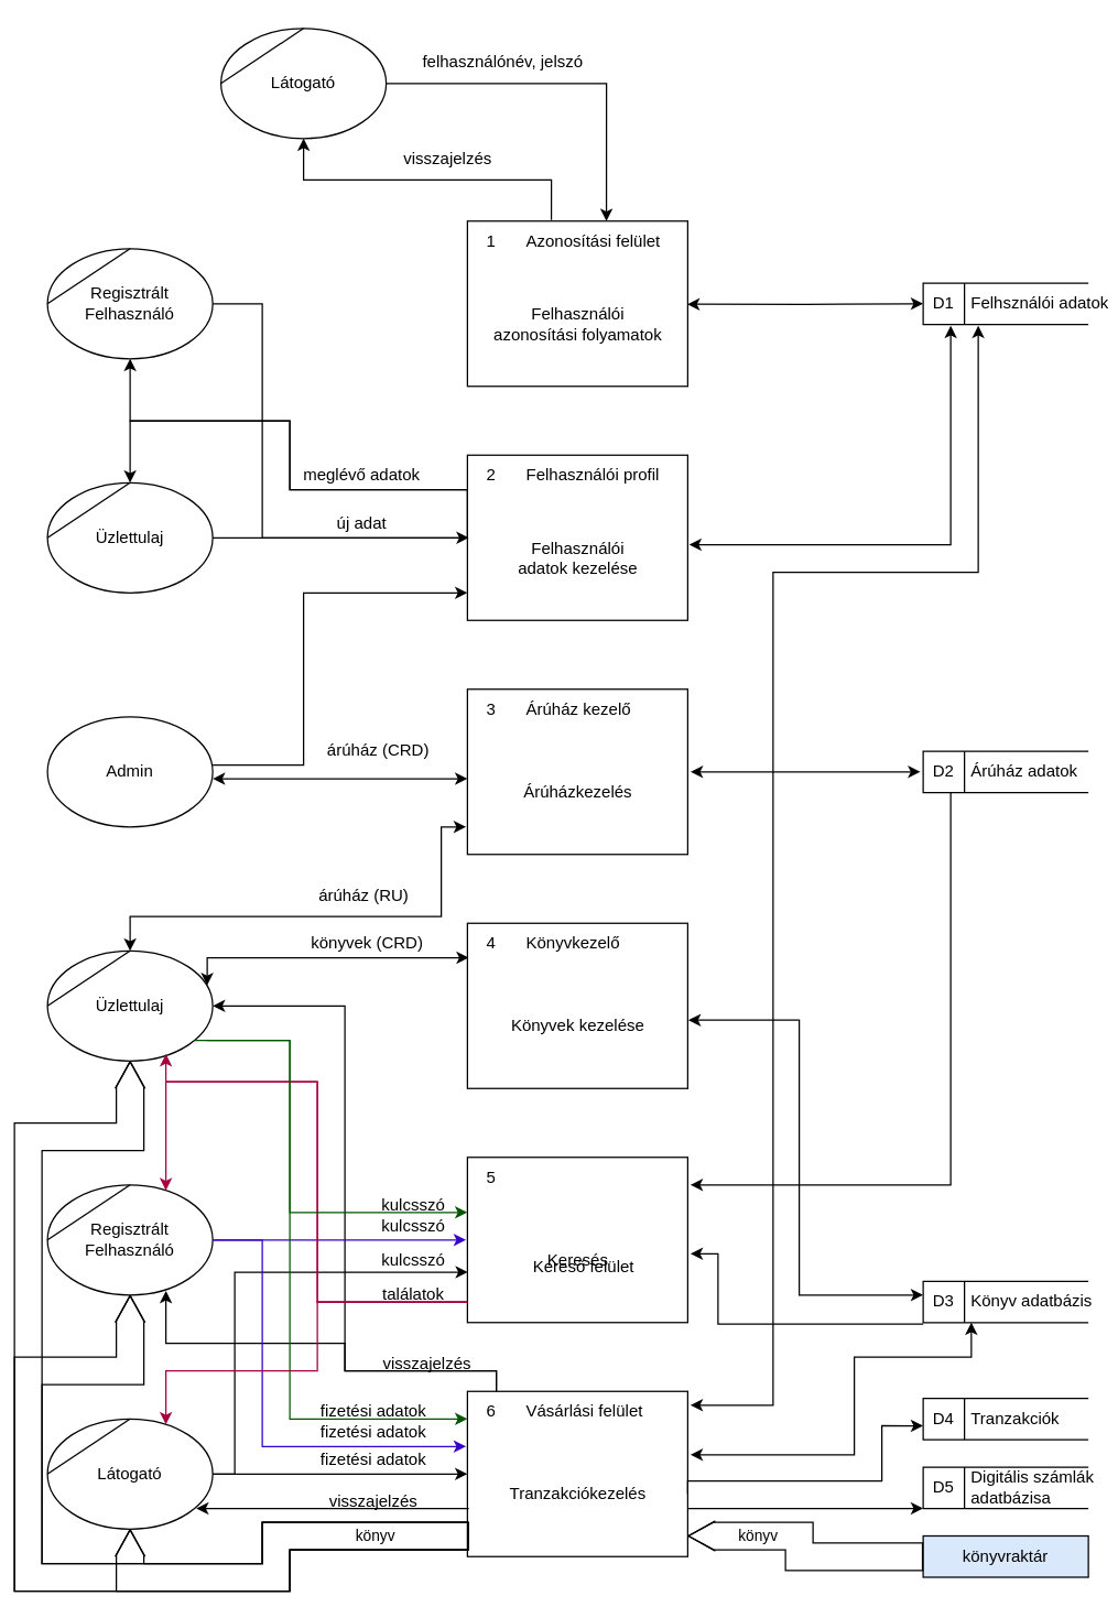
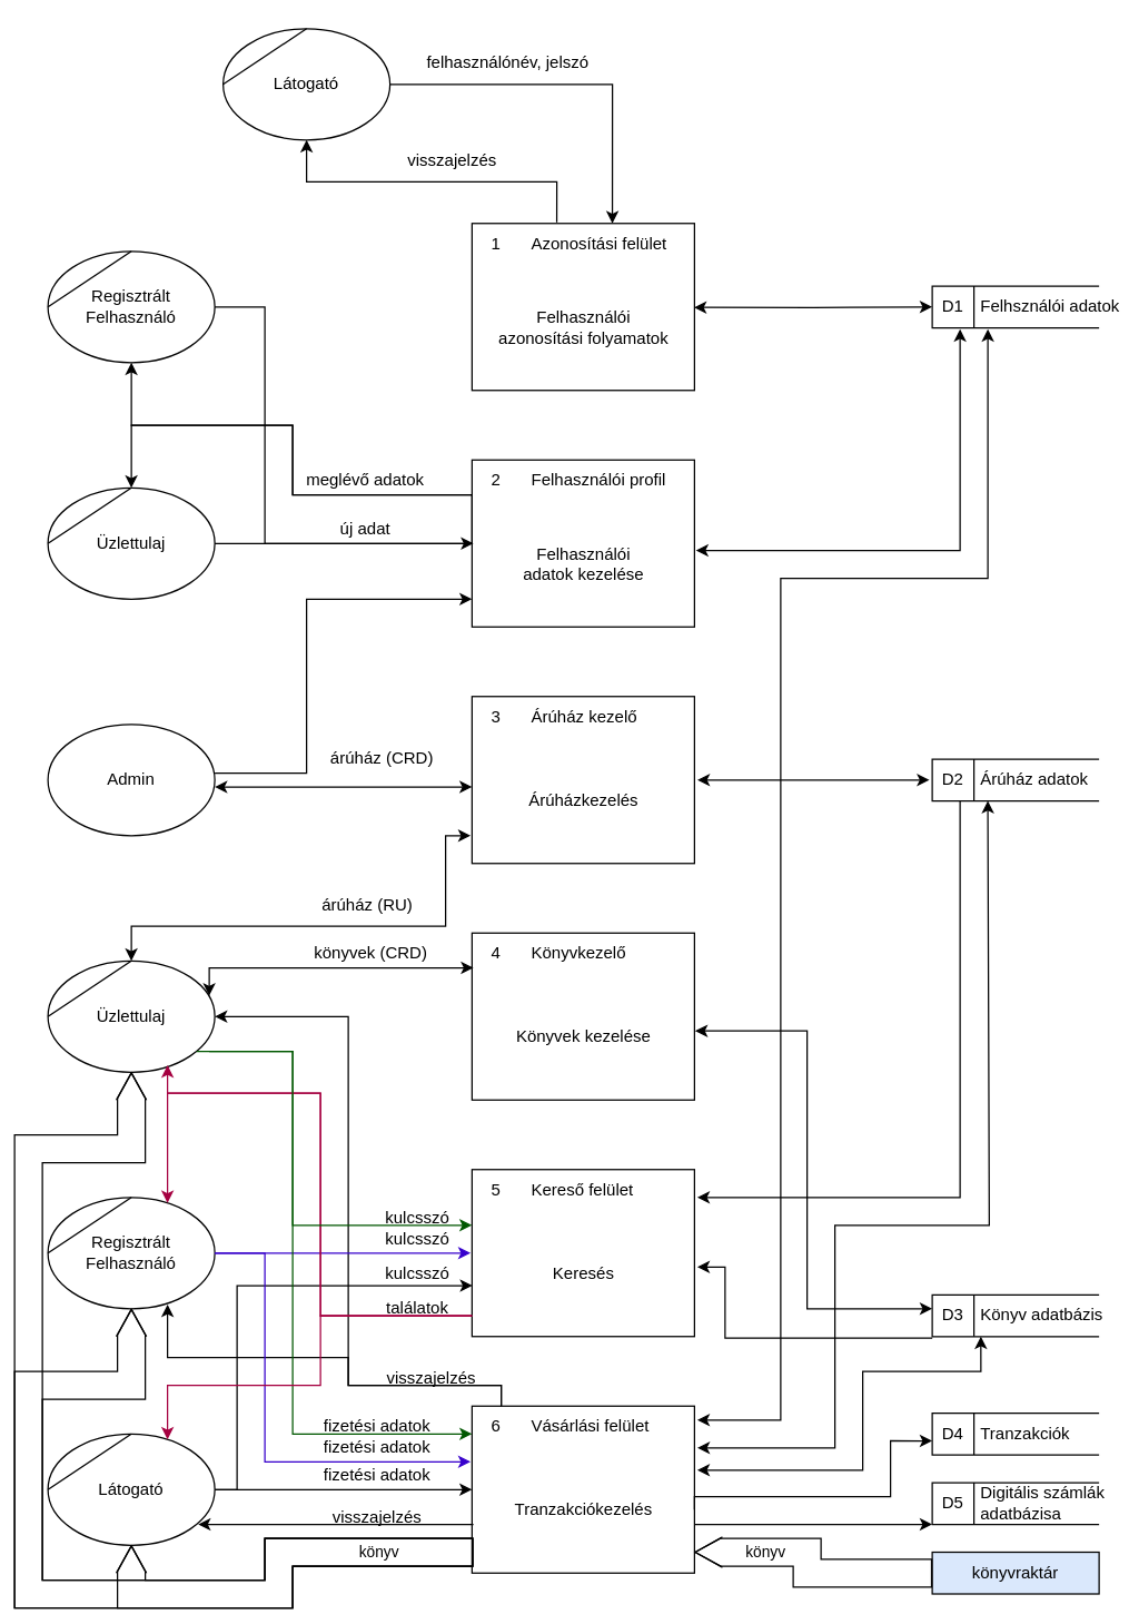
+ <mxCell id="24" value="" style="endArrow=classic;startArrow=classic;html=1;rounded=0;exitX=1.013;exitY=0.25;exitDx=0;exitDy=0;exitPerimeter=0;entryX=0.333;entryY=1;entryDx=0;entryDy=0;entryPerimeter=0;" parent="1" source="4" target="18" edge="1"><mxGeometry width="50" height="50" relative="1" as="geometry"><mxPoint x="611" y="920" as="sourcePoint" /><mxPoint x="710" y="595" as="targetPoint" /><Array as="points"><mxPoint x="600" y="1040" /><mxPoint x="600" y="880" /><mxPoint x="711" y="880" /></Array></mxGeometry></mxCell>
- <mxCell id="29" value="Kereső felület" style="text;strokeColor=none;fillColor=none;align=left;verticalAlign=middle;whiteSpace=wrap;rounded=0;autosize=1;connectable=0;allowArrows=0;movable=0;resizable=0;rotatable=0;deletable=0;cloneable=0;spacingLeft=6;fontStyle=0;html=1;" parent="27" vertex="1"><mxGeometry x="40" y="65" width="100" height="30" as="geometry" /></mxCell>
+ <mxCell id="29" value="Kereső felület" style="text;strokeColor=none;fillColor=none;align=left;verticalAlign=middle;whiteSpace=wrap;rounded=0;autosize=1;connectable=0;allowArrows=0;movable=0;resizable=0;rotatable=0;deletable=0;cloneable=0;spacingLeft=6;fontStyle=0;html=1;" parent="27" vertex="1"><mxGeometry x="35" width="100" height="30" as="geometry" /></mxCell>
